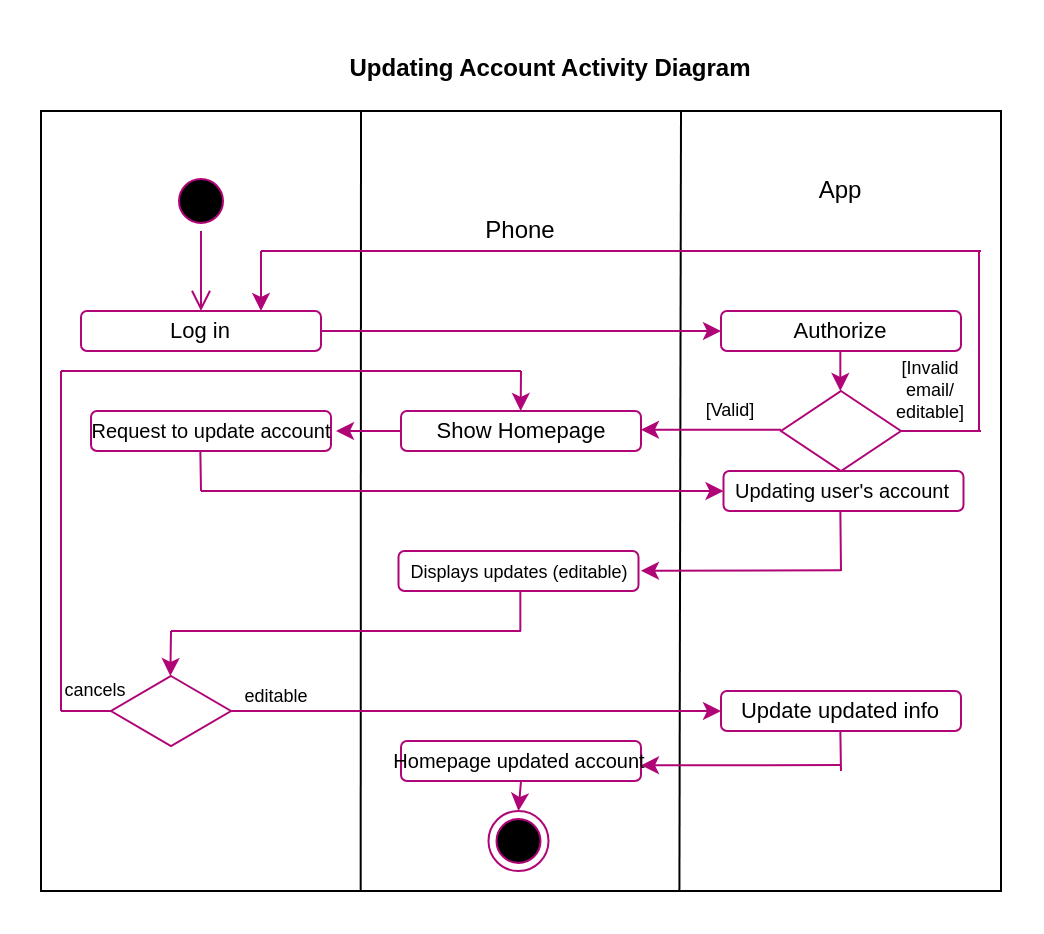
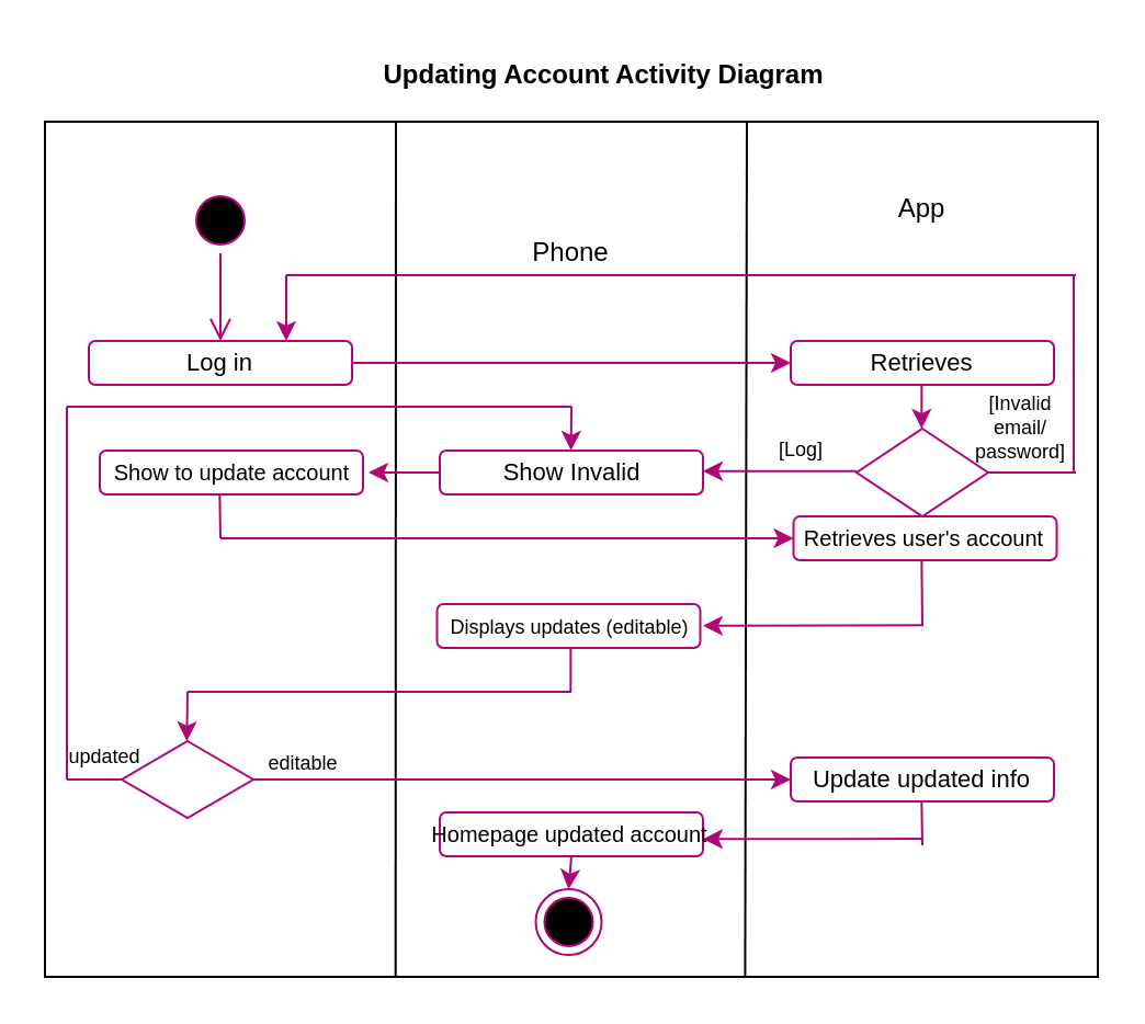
- <mxCell id="14" value="Authorize" style="text;html=1;strokeColor=none;fillColor=none;align=center;verticalAlign=middle;whiteSpace=wrap;rounded=0;fontSize=11;" parent="1" vertex="1"><mxGeometry x="390" y="150" width="60" height="30" as="geometry" /></mxCell>
+ <mxCell id="14" value="Retrieves" style="text;html=1;strokeColor=none;fillColor=none;align=center;verticalAlign=middle;whiteSpace=wrap;rounded=0;fontSize=11;" parent="1" vertex="1"><mxGeometry x="390" y="150" width="60" height="30" as="geometry" /></mxCell>
- <mxCell id="18" value="[Invalid email/ editable]" style="text;html=1;strokeColor=none;fillColor=none;align=center;verticalAlign=middle;whiteSpace=wrap;rounded=0;fontSize=9;" parent="1" vertex="1"><mxGeometry x="440" y="185" width="50" height="20" as="geometry" /></mxCell>
+ <mxCell id="18" value="[Invalid email/ password]" style="text;html=1;strokeColor=none;fillColor=none;align=center;verticalAlign=middle;whiteSpace=wrap;rounded=0;fontSize=9;" parent="1" vertex="1"><mxGeometry x="440" y="185" width="50" height="20" as="geometry" /></mxCell>
- <mxCell id="24" value="[Valid]" style="text;html=1;strokeColor=none;fillColor=none;align=center;verticalAlign=middle;whiteSpace=wrap;rounded=0;fontSize=9;" parent="1" vertex="1"><mxGeometry x="340" y="195" width="50" height="20" as="geometry" /></mxCell>
+ <mxCell id="24" value="[Log]" style="text;html=1;strokeColor=none;fillColor=none;align=center;verticalAlign=middle;whiteSpace=wrap;rounded=0;fontSize=9;" parent="1" vertex="1"><mxGeometry x="340" y="195" width="50" height="20" as="geometry" /></mxCell>
- <mxCell id="26" value="&lt;font style=&quot;font-size: 10px&quot;&gt;Request to update account&lt;/font&gt;" style="text;html=1;strokeColor=none;fillColor=none;align=center;verticalAlign=middle;whiteSpace=wrap;rounded=0;fontSize=11;" parent="1" vertex="1"><mxGeometry x="42.5" y="200" width="125" height="30" as="geometry" /></mxCell>
+ <mxCell id="26" value="&lt;font style=&quot;font-size: 10px&quot;&gt;Show to update account&lt;/font&gt;" style="text;html=1;strokeColor=none;fillColor=none;align=center;verticalAlign=middle;whiteSpace=wrap;rounded=0;fontSize=11;" parent="1" vertex="1"><mxGeometry x="42.5" y="200" width="125" height="30" as="geometry" /></mxCell>
- <mxCell id="22" value="Show Homepage" style="text;html=1;strokeColor=none;fillColor=none;align=center;verticalAlign=middle;whiteSpace=wrap;rounded=0;fontSize=11;" parent="1" vertex="1"><mxGeometry x="212.5" y="200" width="95" height="30" as="geometry" /></mxCell>
+ <mxCell id="22" value="Show Invalid" style="text;html=1;strokeColor=none;fillColor=none;align=center;verticalAlign=middle;whiteSpace=wrap;rounded=0;fontSize=11;" parent="1" vertex="1"><mxGeometry x="212.5" y="200" width="95" height="30" as="geometry" /></mxCell>
- <mxCell id="53" value="&lt;font style=&quot;font-size: 10px&quot;&gt;Updating user's account&lt;/font&gt;" style="text;html=1;strokeColor=none;fillColor=none;align=center;verticalAlign=middle;whiteSpace=wrap;rounded=0;fontSize=11;" parent="1" vertex="1"><mxGeometry x="361.25" y="230" width="120" height="30" as="geometry" /></mxCell>
+ <mxCell id="53" value="&lt;font style=&quot;font-size: 10px&quot;&gt;Retrieves user's account&lt;/font&gt;" style="text;html=1;strokeColor=none;fillColor=none;align=center;verticalAlign=middle;whiteSpace=wrap;rounded=0;fontSize=11;" parent="1" vertex="1"><mxGeometry x="361.25" y="230" width="120" height="30" as="geometry" /></mxCell>
- <mxCell id="46" value="cancels" style="text;html=1;strokeColor=none;fillColor=none;align=center;verticalAlign=middle;whiteSpace=wrap;rounded=0;fontSize=9;" parent="1" vertex="1"><mxGeometry x="30" y="335" width="35" height="20" as="geometry" /></mxCell>
+ <mxCell id="46" value="updated" style="text;html=1;strokeColor=none;fillColor=none;align=center;verticalAlign=middle;whiteSpace=wrap;rounded=0;fontSize=9;" parent="1" vertex="1"><mxGeometry x="30" y="335" width="35" height="20" as="geometry" /></mxCell>
